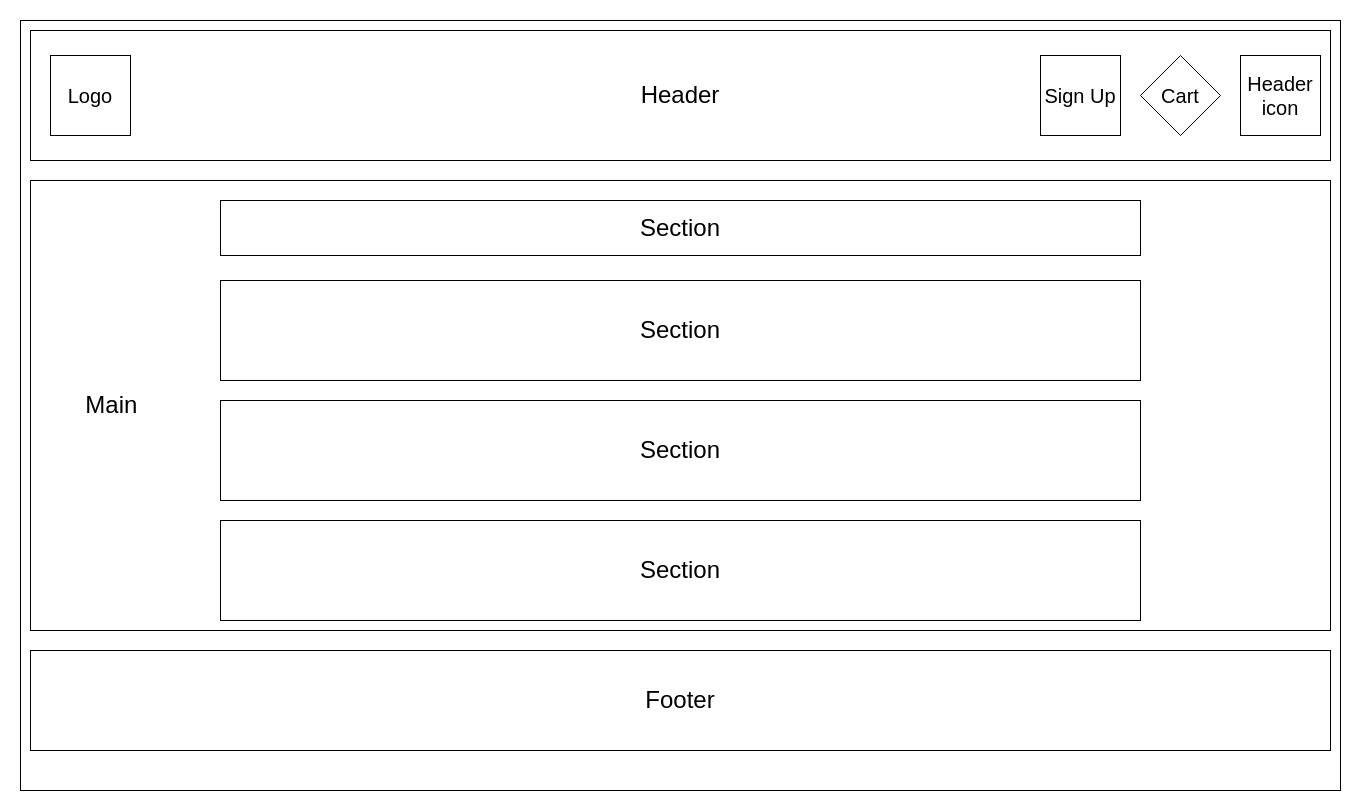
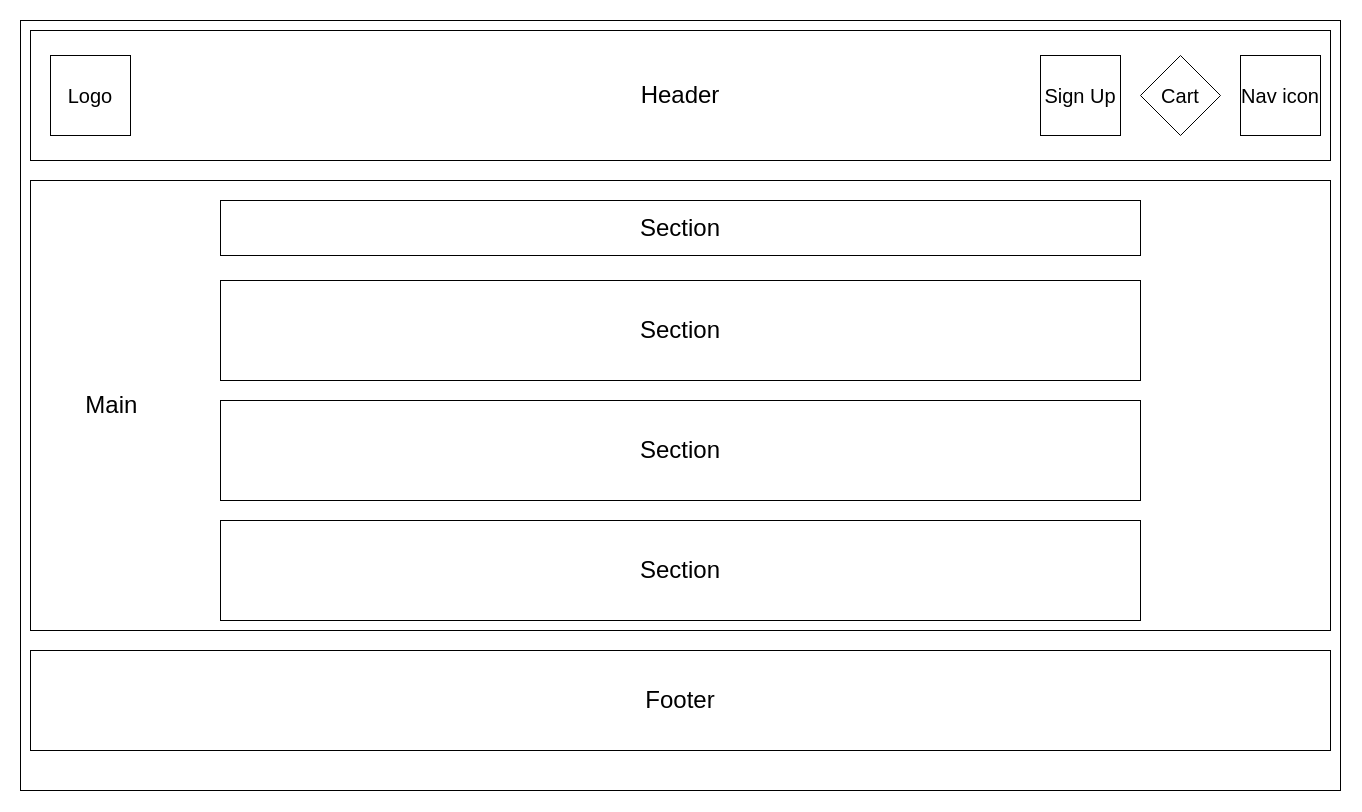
- <mxCell id="13" value="&lt;font style=&quot;font-size: 20px;&quot;&gt;Header icon&lt;/font&gt;" style="whiteSpace=wrap;html=1;aspect=fixed;" vertex="1" parent="1"><mxGeometry x="1240" y="55" width="80" height="80" as="geometry" /></mxCell>
+ <mxCell id="13" value="&lt;font style=&quot;font-size: 20px;&quot;&gt;Nav icon&lt;/font&gt;" style="whiteSpace=wrap;html=1;aspect=fixed;" vertex="1" parent="1"><mxGeometry x="1240" y="55" width="80" height="80" as="geometry" /></mxCell>
